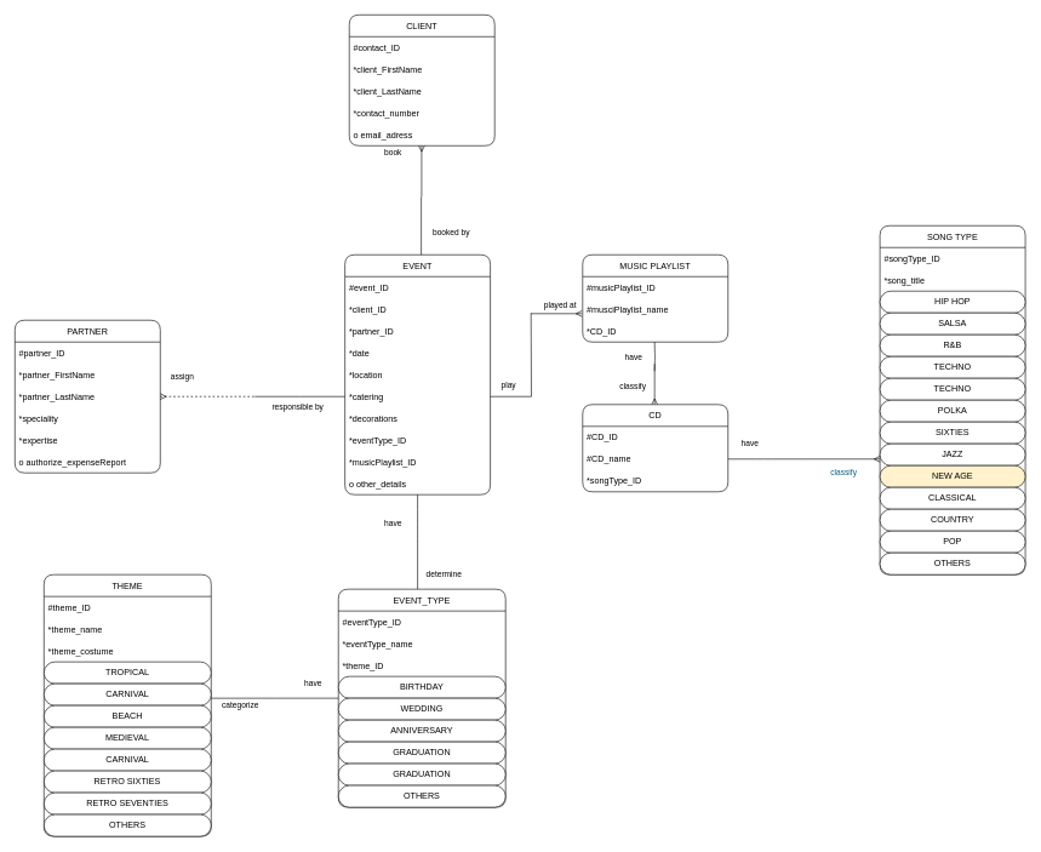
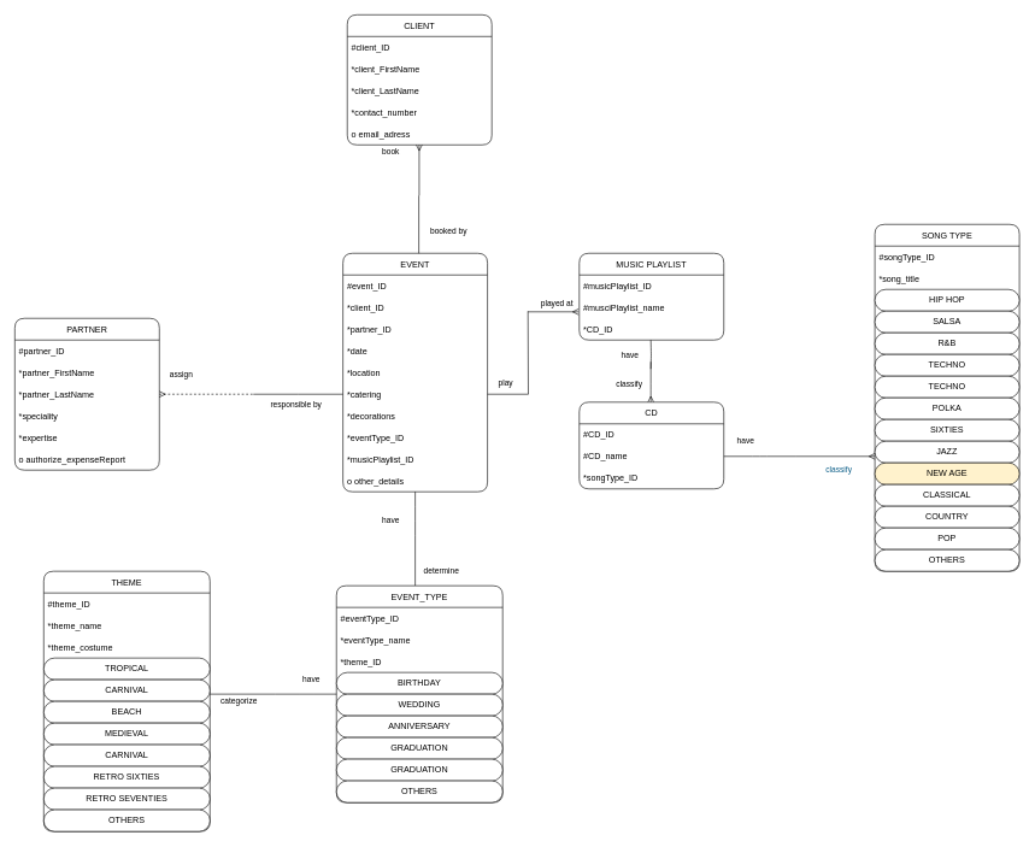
- <mxCell id="22" value="#contact_ID" style="text;strokeColor=none;fillColor=none;align=left;verticalAlign=middle;spacingLeft=4;spacingRight=4;overflow=hidden;points=[[0,0.5],[1,0.5]];portConstraint=eastwest;rotatable=0;" vertex="1" parent="21"><mxGeometry y="30" width="200" height="30" as="geometry" /></mxCell>
+ <mxCell id="22" value="#client_ID" style="text;strokeColor=none;fillColor=none;align=left;verticalAlign=middle;spacingLeft=4;spacingRight=4;overflow=hidden;points=[[0,0.5],[1,0.5]];portConstraint=eastwest;rotatable=0;" vertex="1" parent="21"><mxGeometry y="30" width="200" height="30" as="geometry" /></mxCell>
